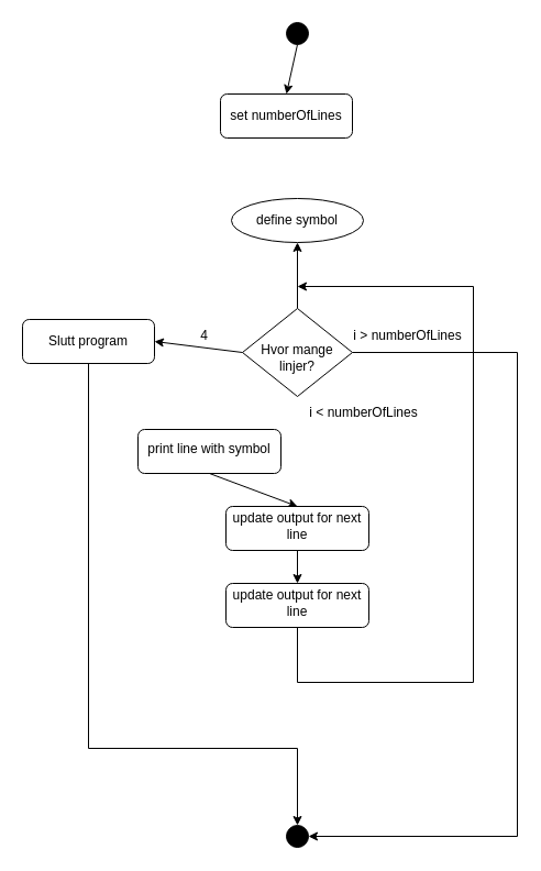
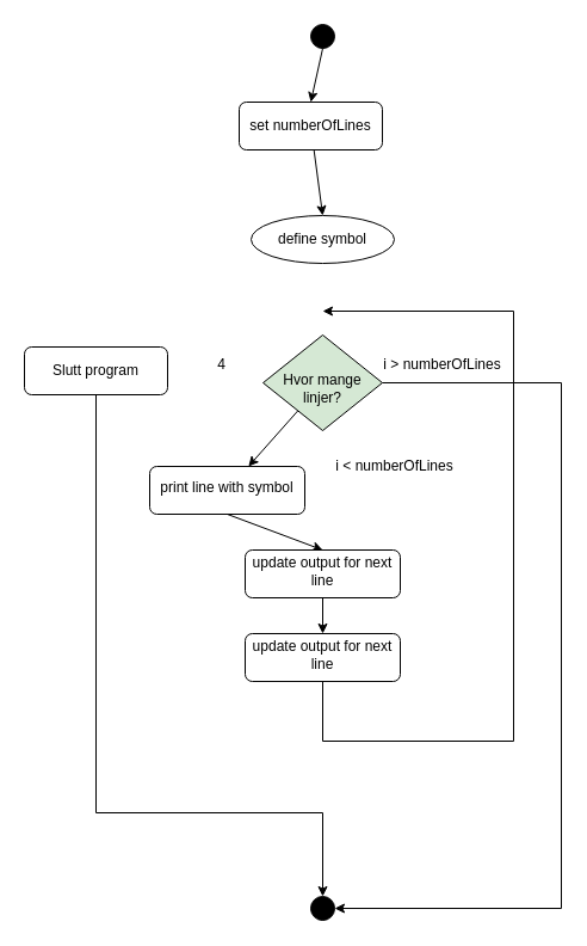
+ <mxCell id="2" style="edgeStyle=none;rounded=0;orthogonalLoop=1;jettySize=auto;html=1;entryX=0.5;entryY=0;entryDx=0;entryDy=0;labelBackgroundColor=none;labelBorderColor=none;" edge="1" parent="1" source="3" target="17"><mxGeometry relative="1" as="geometry" /></mxCell>
- <mxCell id="4" value="" style="edgeStyle=none;rounded=0;orthogonalLoop=1;jettySize=auto;html=1;labelBackgroundColor=none;labelBorderColor=none;" edge="1" parent="1" source="6" target="17"><mxGeometry relative="1" as="geometry" /></mxCell>
+ <mxCell id="4" value="" style="edgeStyle=none;rounded=0;orthogonalLoop=1;jettySize=auto;html=1;labelBackgroundColor=none;labelBorderColor=none;" edge="1" parent="1" source="6" target="19"><mxGeometry relative="1" as="geometry" /></mxCell>
- <mxCell id="8" value="" style="endArrow=classic;html=1;rounded=0;labelBackgroundColor=none;labelBorderColor=none;exitX=0;exitY=0.5;exitDx=0;exitDy=0;entryX=0;entryY=0.5;entryDx=0;entryDy=0;" edge="1" parent="1" source="6" target="10"><mxGeometry width="50" height="50" relative="1" as="geometry"><mxPoint x="140" y="325" as="sourcePoint" /><mxPoint x="70" y="325" as="targetPoint" /></mxGeometry></mxCell>
- <mxCell id="6" value="&lt;br&gt;Hvor mange linjer?" style="rhombus;whiteSpace=wrap;html=1;shadow=0;fontFamily=Helvetica;fontSize=12;align=center;strokeWidth=1;spacing=6;spacingTop=-4;" parent="1" vertex="1"><mxGeometry x="220" y="280" width="100" height="80" as="geometry" /></mxCell>
+ <mxCell id="6" value="&lt;br&gt;Hvor mange linjer?" style="rhombus;whiteSpace=wrap;html=1;shadow=0;fontFamily=Helvetica;fontSize=12;align=center;strokeWidth=1;spacing=6;spacingTop=-4;fillColor=#d5e8d4;" parent="1" vertex="1"><mxGeometry x="220" y="280" width="100" height="80" as="geometry" /></mxCell>
- <mxCell id="23" value="i &amp;lt; numberOfLines" style="text;html=1;resizable=0;autosize=1;align=center;verticalAlign=middle;points=[];fillColor=none;strokeColor=none;rounded=0;" vertex="1" parent="1"><mxGeometry x="270" y="360" width="120" height="30" as="geometry" /></mxCell>
+ <mxCell id="23" value="i &amp;lt; numberOfLines" style="text;html=1;resizable=0;autosize=1;align=center;verticalAlign=middle;points=[];fillColor=none;strokeColor=none;rounded=0;" vertex="1" parent="1"><mxGeometry x="270" y="375" width="120" height="30" as="geometry" /></mxCell>
